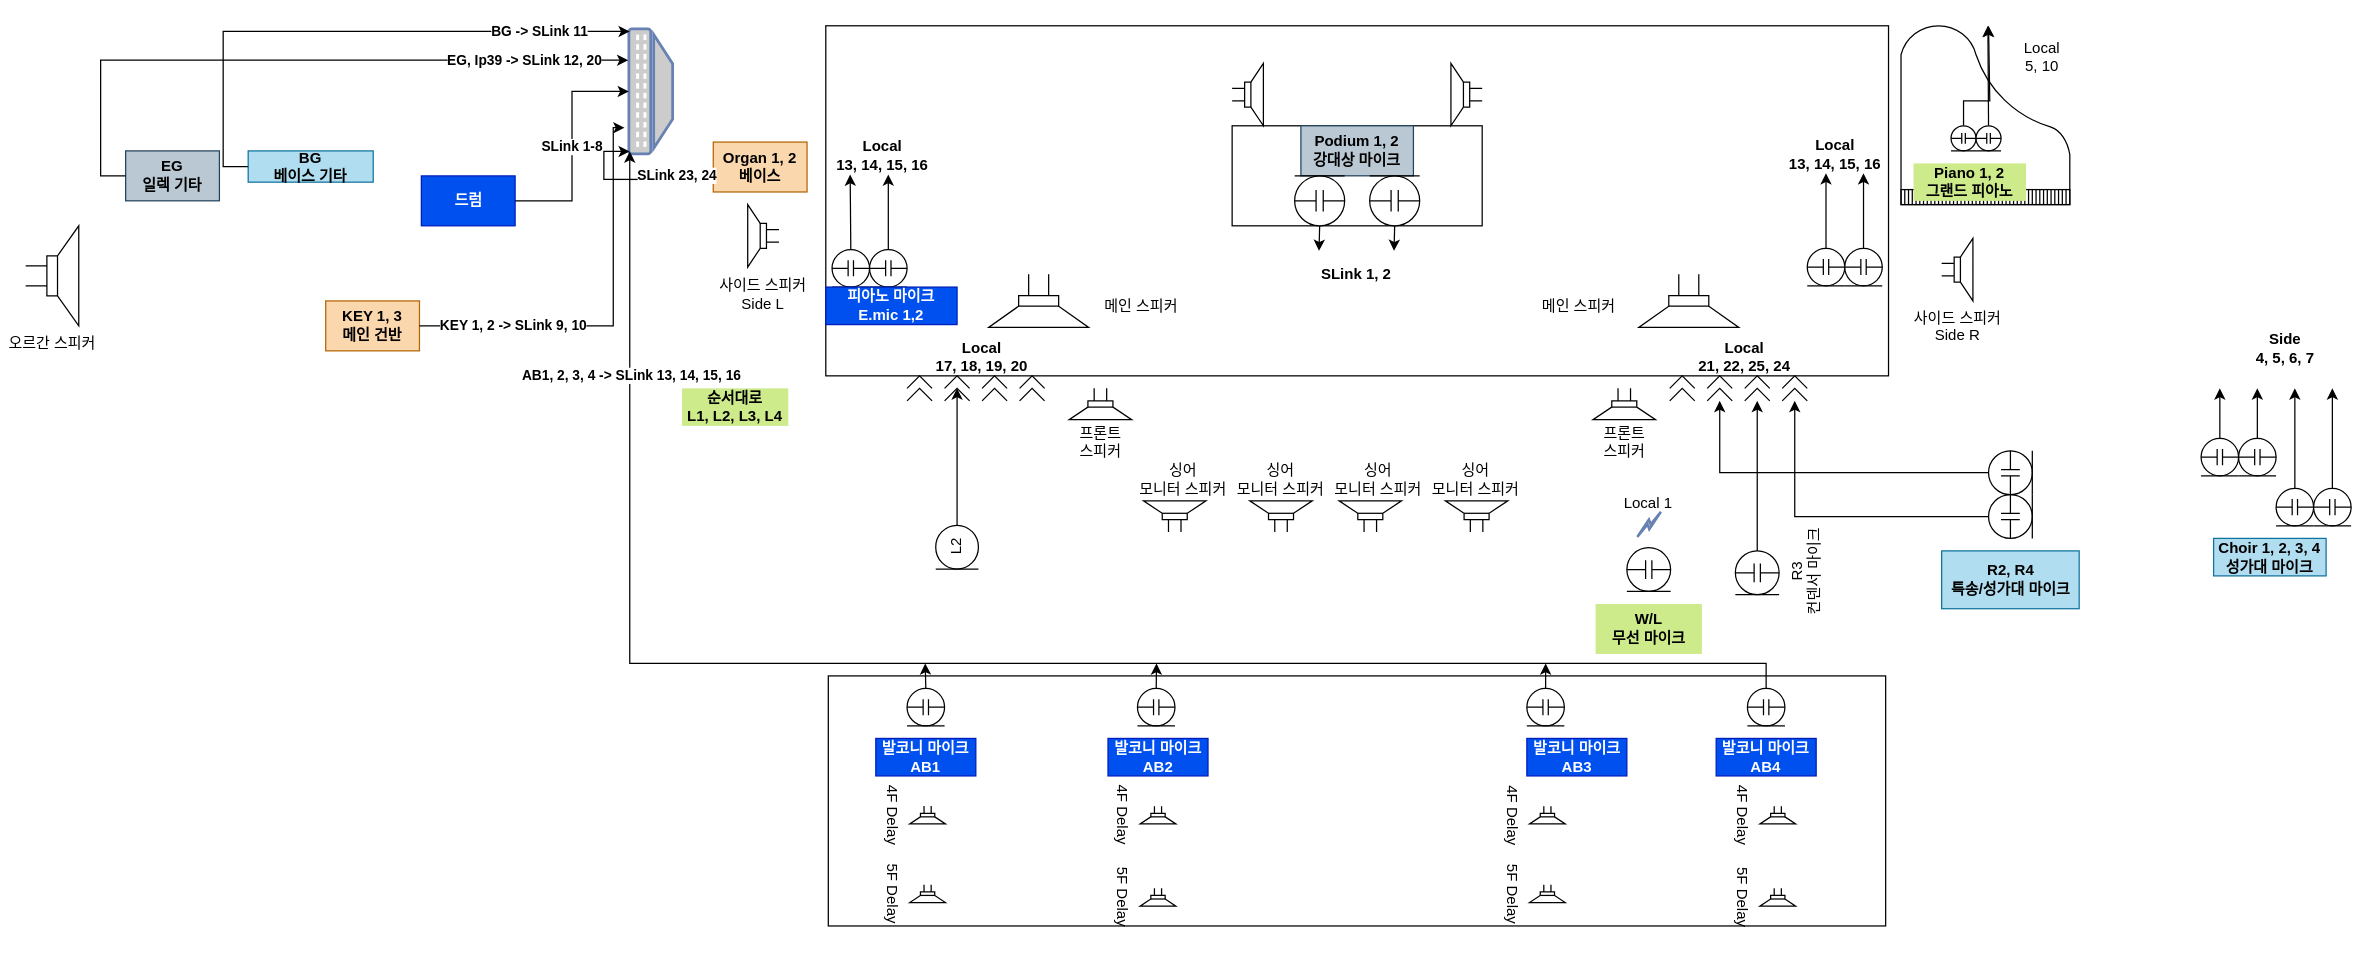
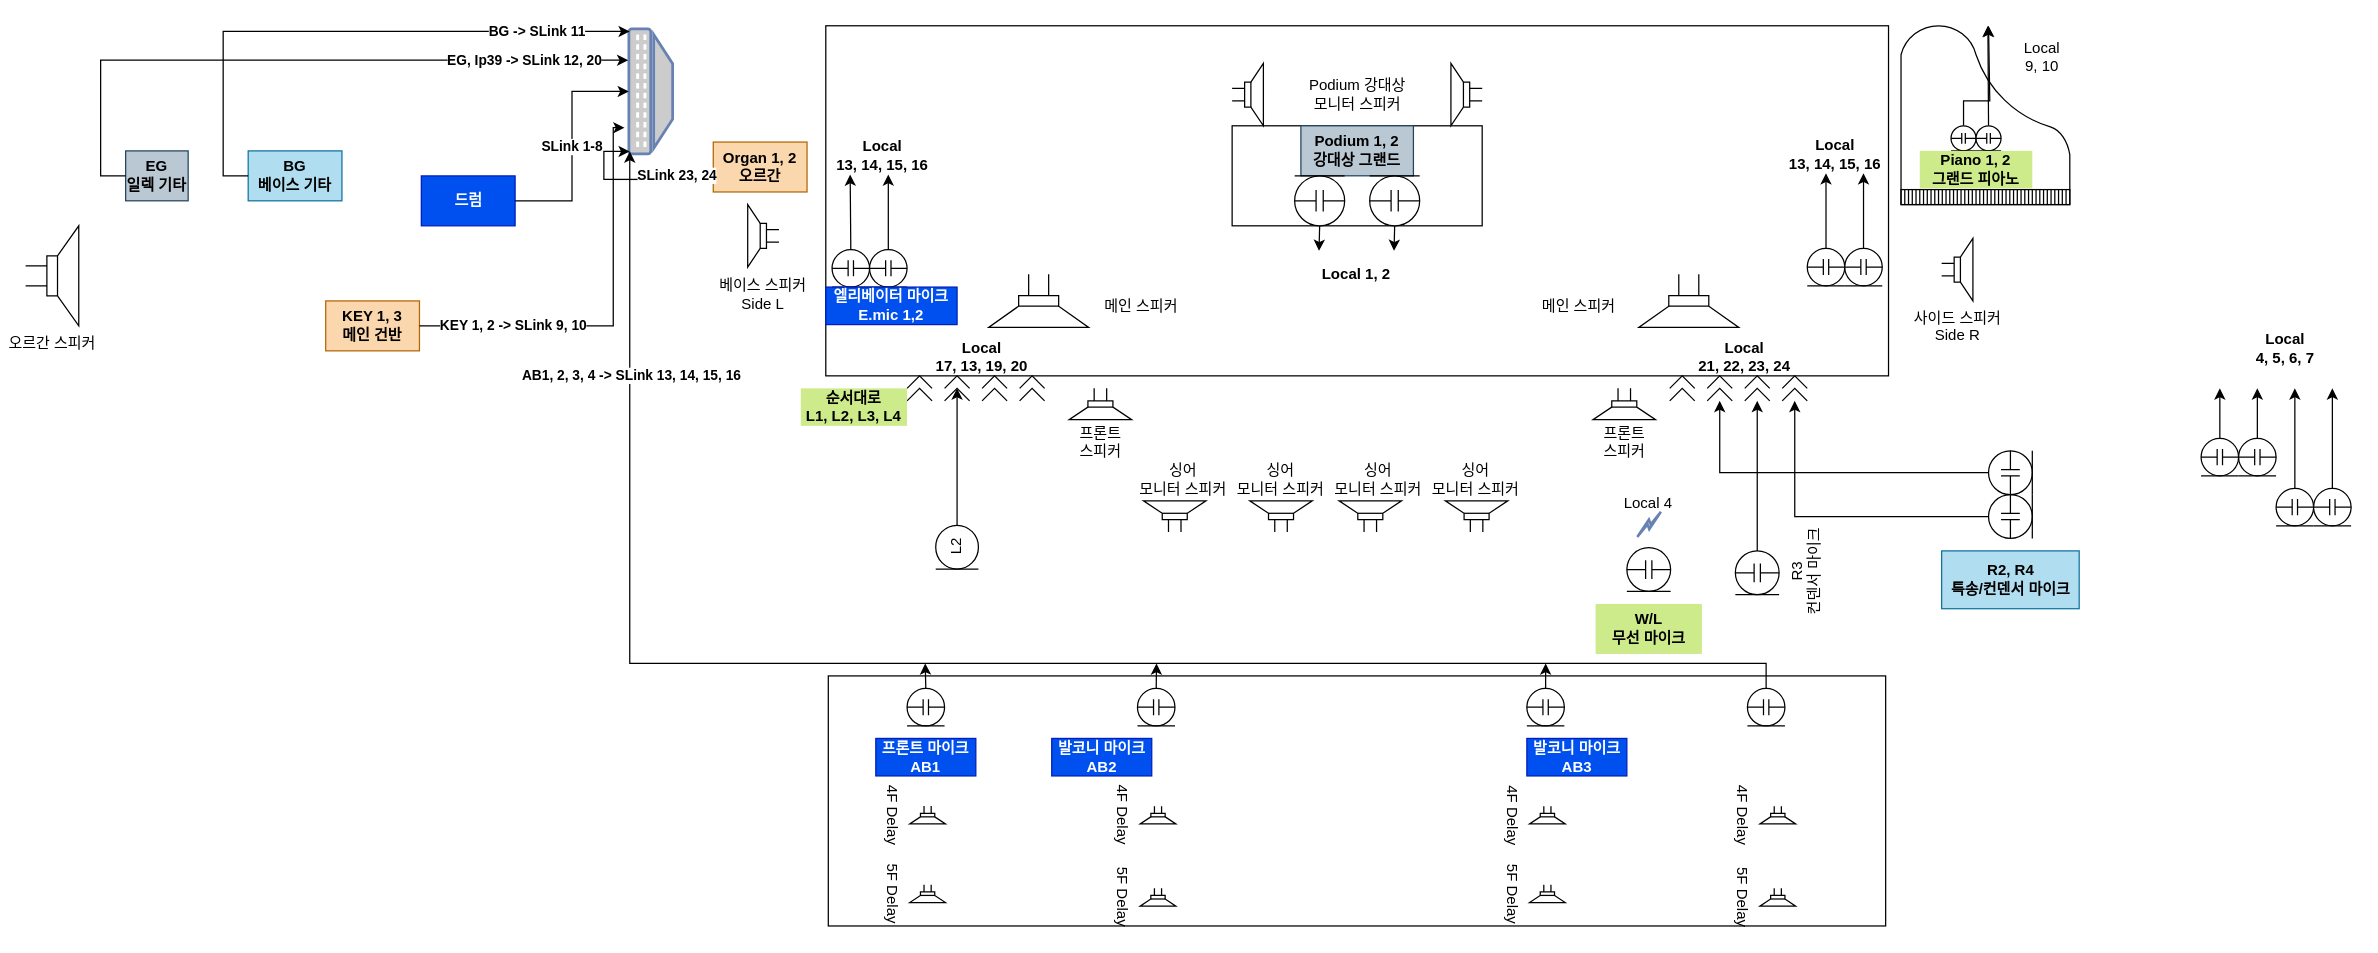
- <mxCell id="117" value="Local&lt;div&gt;5, 10&lt;/div&gt;" style="text;html=1;align=center;verticalAlign=middle;whiteSpace=wrap;rounded=0;" vertex="1" parent="1"><mxGeometry x="1602.5" y="30" width="60" height="30" as="geometry" /></mxCell>
+ <mxCell id="117" value="Local&lt;div&gt;9, 10&lt;/div&gt;" style="text;html=1;align=center;verticalAlign=middle;whiteSpace=wrap;rounded=0;" vertex="1" parent="1"><mxGeometry x="1602.5" y="30" width="60" height="30" as="geometry" /></mxCell>
+ <mxCell id="26" value="Podium 강대상&lt;div&gt;모니터 스피커&lt;/div&gt;" style="text;html=1;align=center;verticalAlign=middle;whiteSpace=wrap;rounded=0;" vertex="1" parent="1"><mxGeometry x="1042.5" y="60" width="85" height="30" as="geometry" /></mxCell>
- <mxCell id="5" value="Podium 1, 2&lt;div&gt;강대상 마이크&lt;/div&gt;" style="text;html=1;align=center;verticalAlign=middle;whiteSpace=wrap;rounded=0;fillColor=#bac8d3;strokeColor=#23445d;fontStyle=1" vertex="1" parent="1"><mxGeometry x="1040" y="100" width="90" height="40" as="geometry" /></mxCell>
+ <mxCell id="5" value="Podium 1, 2&lt;div&gt;강대상 그랜드&lt;/div&gt;" style="text;html=1;align=center;verticalAlign=middle;whiteSpace=wrap;rounded=0;fillColor=#bac8d3;strokeColor=#23445d;fontStyle=1" vertex="1" parent="1"><mxGeometry x="1040" y="100" width="90" height="40" as="geometry" /></mxCell>
- <mxCell id="84" value="BG&lt;div&gt;베이스 기타&lt;/div&gt;" style="text;html=1;align=center;verticalAlign=middle;whiteSpace=wrap;rounded=0;fillColor=#b1ddf0;strokeColor=#10739e;fontStyle=1" vertex="1" parent="1"><mxGeometry x="198" y="120.07" width="100" height="25" as="geometry" /></mxCell>
+ <mxCell id="84" value="BG&lt;div&gt;베이스 기타&lt;/div&gt;" style="text;html=1;align=center;verticalAlign=middle;whiteSpace=wrap;rounded=0;fillColor=#b1ddf0;strokeColor=#10739e;fontStyle=1" vertex="1" parent="1"><mxGeometry x="198" y="120.07" width="75" height="39.93" as="geometry" /></mxCell>
- <mxCell id="89" value="&lt;div&gt;Organ 1, 2&lt;/div&gt;&lt;div&gt;베이스&lt;/div&gt;" style="text;html=1;align=center;verticalAlign=middle;whiteSpace=wrap;rounded=0;fillColor=#fad7ac;strokeColor=#b46504;fontStyle=1" vertex="1" parent="1"><mxGeometry x="570" y="113" width="75" height="39.93" as="geometry" /></mxCell>
+ <mxCell id="89" value="&lt;div&gt;Organ 1, 2&lt;/div&gt;&lt;div&gt;오르간&lt;/div&gt;" style="text;html=1;align=center;verticalAlign=middle;whiteSpace=wrap;rounded=0;fillColor=#fad7ac;strokeColor=#b46504;fontStyle=1" vertex="1" parent="1"><mxGeometry x="570" y="113" width="75" height="39.93" as="geometry" /></mxCell>
- <mxCell id="83" value="EG&lt;div&gt;일렉 기타&lt;/div&gt;" style="text;html=1;align=center;verticalAlign=middle;whiteSpace=wrap;rounded=0;fillColor=#bac8d3;strokeColor=#23445d;fontStyle=1" vertex="1" parent="1"><mxGeometry x="100" y="120.07" width="75" height="39.93" as="geometry" /></mxCell>
+ <mxCell id="83" value="EG&lt;div&gt;일렉 기타&lt;/div&gt;" style="text;html=1;align=center;verticalAlign=middle;whiteSpace=wrap;rounded=0;fillColor=#bac8d3;strokeColor=#23445d;fontStyle=1" vertex="1" parent="1"><mxGeometry x="100" y="120.07" width="50" height="39.93" as="geometry" /></mxCell>
- <mxCell id="118" value="Piano 1, 2&lt;div&gt;그랜드 피아노&lt;/div&gt;" style="text;html=1;align=center;verticalAlign=middle;whiteSpace=wrap;rounded=0;fillColor=#cdeb8b;strokeColor=none;fontStyle=1" vertex="1" parent="1"><mxGeometry x="1530" y="130.07" width="90" height="30" as="geometry" /></mxCell>
+ <mxCell id="118" value="Piano 1, 2&lt;div&gt;그랜드 피아노&lt;/div&gt;" style="text;html=1;align=center;verticalAlign=middle;whiteSpace=wrap;rounded=0;fillColor=#cdeb8b;strokeColor=none;fontStyle=1" vertex="1" parent="1"><mxGeometry x="1535" y="120.07" width="90" height="30" as="geometry" /></mxCell>
- <mxCell id="116" value="SLink&amp;nbsp;&lt;span style=&quot;background-color: initial;&quot;&gt;1, 2&lt;/span&gt;" style="text;html=1;align=center;verticalAlign=middle;whiteSpace=wrap;rounded=0;fontStyle=1" vertex="1" parent="1"><mxGeometry x="1052.36" y="199" width="65" height="40" as="geometry" /></mxCell>
+ <mxCell id="116" value="Local&amp;nbsp;&lt;span style=&quot;background-color: initial;&quot;&gt;1, 2&lt;/span&gt;" style="text;html=1;align=center;verticalAlign=middle;whiteSpace=wrap;rounded=0;fontStyle=1" vertex="1" parent="1"><mxGeometry x="1052.36" y="199" width="65" height="40" as="geometry" /></mxCell>
- <mxCell id="88" value="사이드 스피커&lt;div&gt;Side L&lt;/div&gt;" style="text;html=1;align=center;verticalAlign=middle;whiteSpace=wrap;rounded=0;" vertex="1" parent="1"><mxGeometry x="570" y="220" width="80" height="30" as="geometry" /></mxCell>
+ <mxCell id="88" value="베이스 스피커&lt;div&gt;Side L&lt;/div&gt;" style="text;html=1;align=center;verticalAlign=middle;whiteSpace=wrap;rounded=0;" vertex="1" parent="1"><mxGeometry x="570" y="220" width="80" height="30" as="geometry" /></mxCell>
- <mxCell id="39" value="&lt;div&gt;피아노 마이크&lt;/div&gt;E.mic 1,2" style="text;html=1;align=center;verticalAlign=middle;whiteSpace=wrap;rounded=0;fillColor=#0050ef;fontColor=#ffffff;strokeColor=#001DBC;fontStyle=1" vertex="1" parent="1"><mxGeometry y="229" width="105" height="30" as="geometry" x="660" /></mxCell>
+ <mxCell id="39" value="&lt;div&gt;엘리베이터 마이크&lt;/div&gt;E.mic 1,2" style="text;html=1;align=center;verticalAlign=middle;whiteSpace=wrap;rounded=0;fillColor=#0050ef;fontColor=#ffffff;strokeColor=#001DBC;fontStyle=1" vertex="1" parent="1"><mxGeometry y="229" width="105" height="30" as="geometry" x="660" /></mxCell>
- <mxCell id="114" value="Side&lt;div&gt;4, 5, 6, 7&lt;/div&gt;" style="text;html=1;align=center;verticalAlign=middle;whiteSpace=wrap;rounded=0;fontStyle=1" vertex="1" parent="1"><mxGeometry x="1795" y="258" width="65" height="40" as="geometry" /></mxCell>
+ <mxCell id="114" value="Local&lt;div&gt;4, 5, 6, 7&lt;/div&gt;" style="text;html=1;align=center;verticalAlign=middle;whiteSpace=wrap;rounded=0;fontStyle=1" vertex="1" parent="1"><mxGeometry x="1795" y="258" width="65" height="40" as="geometry" /></mxCell>
- <mxCell id="100" value="Local&lt;div&gt;17, 18, 19, 20&lt;/div&gt;" style="text;html=1;align=center;verticalAlign=middle;whiteSpace=wrap;rounded=0;fontStyle=1" vertex="1" parent="1"><mxGeometry x="745" y="270" width="80" height="30" as="geometry" /></mxCell>
+ <mxCell id="100" value="Local&lt;div&gt;17, 13, 19, 20&lt;/div&gt;" style="text;html=1;align=center;verticalAlign=middle;whiteSpace=wrap;rounded=0;fontStyle=1" vertex="1" parent="1"><mxGeometry x="745" y="270" width="80" height="30" as="geometry" /></mxCell>
- <mxCell id="101" value="Local&lt;div&gt;21, 22, 25, 24&lt;/div&gt;" style="text;html=1;align=center;verticalAlign=middle;whiteSpace=wrap;rounded=0;fontStyle=1" vertex="1" parent="1"><mxGeometry x="1355" y="270" width="80" height="30" as="geometry" /></mxCell>
+ <mxCell id="101" value="Local&lt;div&gt;21, 22, 23, 24&lt;/div&gt;" style="text;html=1;align=center;verticalAlign=middle;whiteSpace=wrap;rounded=0;fontStyle=1" vertex="1" parent="1"><mxGeometry x="1355" y="270" width="80" height="30" as="geometry" /></mxCell>
- <mxCell id="23" value="순서대로&lt;div&gt;L1, L2, L3, L4&lt;/div&gt;" style="text;html=1;align=center;verticalAlign=middle;whiteSpace=wrap;rounded=0;fillColor=#cdeb8b;strokeColor=none;fontStyle=1" vertex="1" parent="1"><mxGeometry x="545" y="310" width="85" height="30" as="geometry" /></mxCell>
+ <mxCell id="23" value="순서대로&lt;div&gt;L1, L2, L3, L4&lt;/div&gt;" style="text;html=1;align=center;verticalAlign=middle;whiteSpace=wrap;rounded=0;fillColor=#cdeb8b;strokeColor=none;fontStyle=1" vertex="1" parent="1"><mxGeometry x="640" y="310" width="85" height="30" as="geometry" /></mxCell>
- <mxCell id="121" value="Local 1" style="text;html=1;align=center;verticalAlign=middle;whiteSpace=wrap;rounded=0;" vertex="1" parent="1"><mxGeometry x="1288.22" y="387.43" width="60" height="30" as="geometry" /></mxCell>
+ <mxCell id="121" value="Local 4" style="text;html=1;align=center;verticalAlign=middle;whiteSpace=wrap;rounded=0;" vertex="1" parent="1"><mxGeometry x="1288.22" y="387.43" width="60" height="30" as="geometry" /></mxCell>
- <mxCell id="54" value="Choir 1, 2, 3, 4&lt;div&gt;성가대 마이크&lt;/div&gt;" style="text;html=1;align=center;verticalAlign=middle;whiteSpace=wrap;rounded=0;fillColor=#b1ddf0;strokeColor=#10739e;fontStyle=1" vertex="1" parent="1"><mxGeometry x="1770" y="430" width="90" height="30" as="geometry" /></mxCell>
- <mxCell id="44" value="R2, R4&lt;div&gt;특송/성가대 마이크&lt;/div&gt;" style="text;html=1;align=center;verticalAlign=middle;whiteSpace=wrap;rounded=0;fillColor=#b1ddf0;strokeColor=#10739e;fontStyle=1" vertex="1" parent="1"><mxGeometry x="1552.5" y="440" width="110" height="46.25" as="geometry" /></mxCell>
+ <mxCell id="44" value="R2, R4&lt;div&gt;특송/컨덴서 마이크&lt;/div&gt;" style="text;html=1;align=center;verticalAlign=middle;whiteSpace=wrap;rounded=0;fillColor=#b1ddf0;strokeColor=#10739e;fontStyle=1" vertex="1" parent="1"><mxGeometry x="1552.5" y="440" width="110" height="46.25" as="geometry" /></mxCell>
- <mxCell id="109" value="발코니 마이크&lt;div&gt;AB1&lt;/div&gt;" style="text;html=1;align=center;verticalAlign=middle;whiteSpace=wrap;rounded=0;fillColor=#0050ef;fontColor=#ffffff;strokeColor=#001DBC;fontStyle=1" vertex="1" parent="1"><mxGeometry x="700" y="590" width="80" height="30" as="geometry" /></mxCell>
+ <mxCell id="109" value="프론트 마이크&lt;div&gt;AB1&lt;/div&gt;" style="text;html=1;align=center;verticalAlign=middle;whiteSpace=wrap;rounded=0;fillColor=#0050ef;fontColor=#ffffff;strokeColor=#001DBC;fontStyle=1" vertex="1" parent="1"><mxGeometry x="700" y="590" width="80" height="30" as="geometry" /></mxCell>
- <mxCell id="110" value="발코니 마이크&lt;div&gt;AB2&lt;/div&gt;" style="text;html=1;align=center;verticalAlign=middle;whiteSpace=wrap;rounded=0;fillColor=#0050ef;fontColor=#ffffff;strokeColor=#001DBC;fontStyle=1" vertex="1" parent="1"><mxGeometry x="885.71" y="590" width="80" height="30" as="geometry" /></mxCell>
+ <mxCell id="110" value="발코니 마이크&lt;div&gt;AB2&lt;/div&gt;" style="text;html=1;align=center;verticalAlign=middle;whiteSpace=wrap;rounded=0;fillColor=#0050ef;fontColor=#ffffff;strokeColor=#001DBC;fontStyle=1" vertex="1" parent="1"><mxGeometry x="840.71" y="590" width="80" height="30" as="geometry" /></mxCell>
- <mxCell id="112" value="발코니 마이크&lt;div&gt;AB4&lt;/div&gt;" style="text;html=1;align=center;verticalAlign=middle;whiteSpace=wrap;rounded=0;fillColor=#0050ef;fontColor=#ffffff;strokeColor=#001DBC;fontStyle=1" vertex="1" parent="1"><mxGeometry x="1372.14" y="590" width="80" height="30" as="geometry" /></mxCell>
